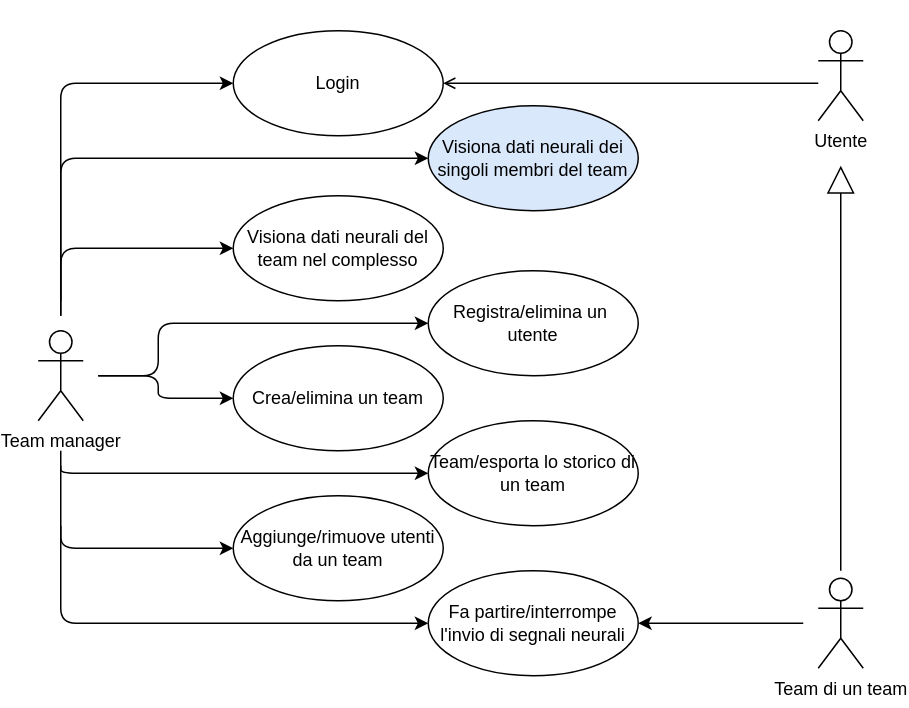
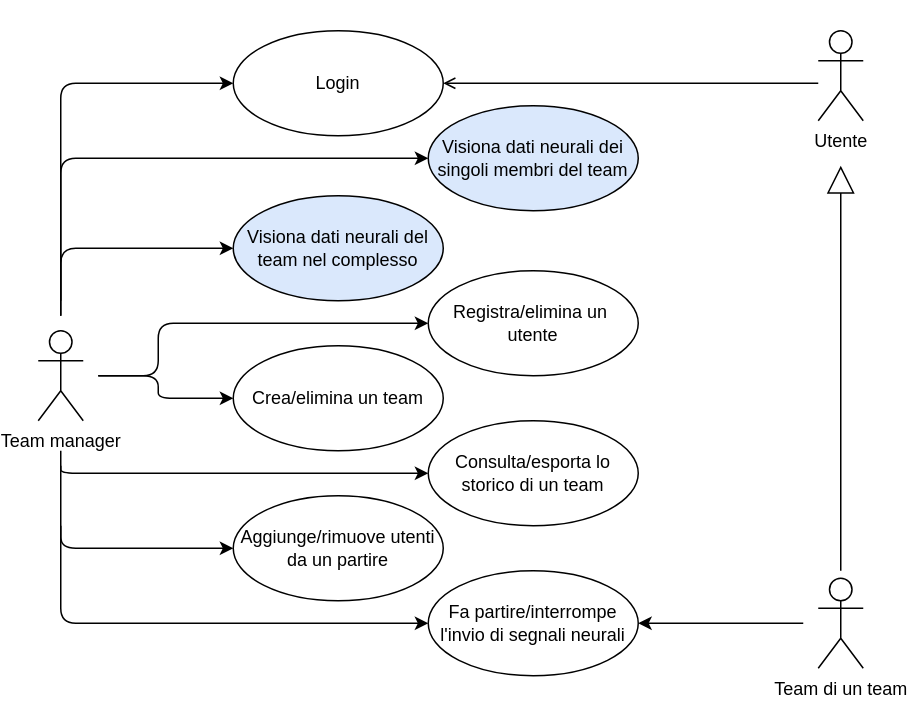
- <mxCell id="17" value="Visiona dati neurali del team nel complesso" style="ellipse;whiteSpace=wrap;html=1;" vertex="1" parent="1"><mxGeometry x="150" width="140" height="70" as="geometry" y="130" /></mxCell>
+ <mxCell id="17" value="Visiona dati neurali del team nel complesso" style="ellipse;whiteSpace=wrap;html=1;fillColor=#dae8fc;" vertex="1" parent="1"><mxGeometry x="150" width="140" height="70" as="geometry" y="130" /></mxCell>
- <mxCell id="21" value="Team/esporta lo storico di un team" style="ellipse;whiteSpace=wrap;html=1;" vertex="1" parent="1"><mxGeometry x="280" y="280" width="140" height="70" as="geometry" /></mxCell>
+ <mxCell id="21" value="Consulta/esporta lo storico di un team" style="ellipse;whiteSpace=wrap;html=1;" vertex="1" parent="1"><mxGeometry x="280" y="280" width="140" height="70" as="geometry" /></mxCell>
- <mxCell id="22" value="Aggiunge/rimuove utenti da un team" style="ellipse;whiteSpace=wrap;html=1;" vertex="1" parent="1"><mxGeometry x="150" y="330" width="140" height="70" as="geometry" /></mxCell>
+ <mxCell id="22" value="Aggiunge/rimuove utenti da un partire" style="ellipse;whiteSpace=wrap;html=1;" vertex="1" parent="1"><mxGeometry x="150" y="330" width="140" height="70" as="geometry" /></mxCell>
